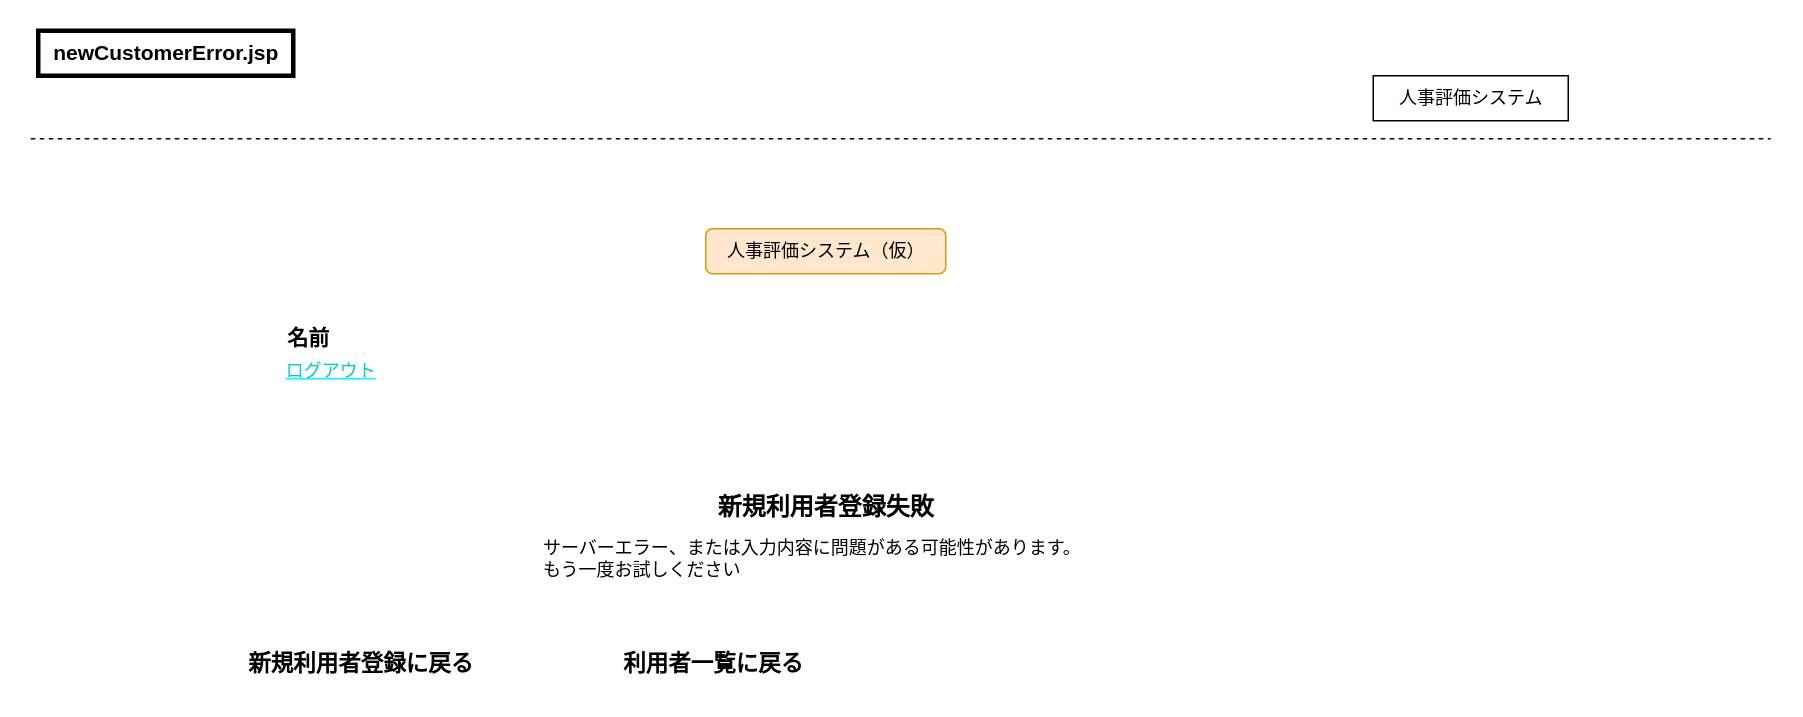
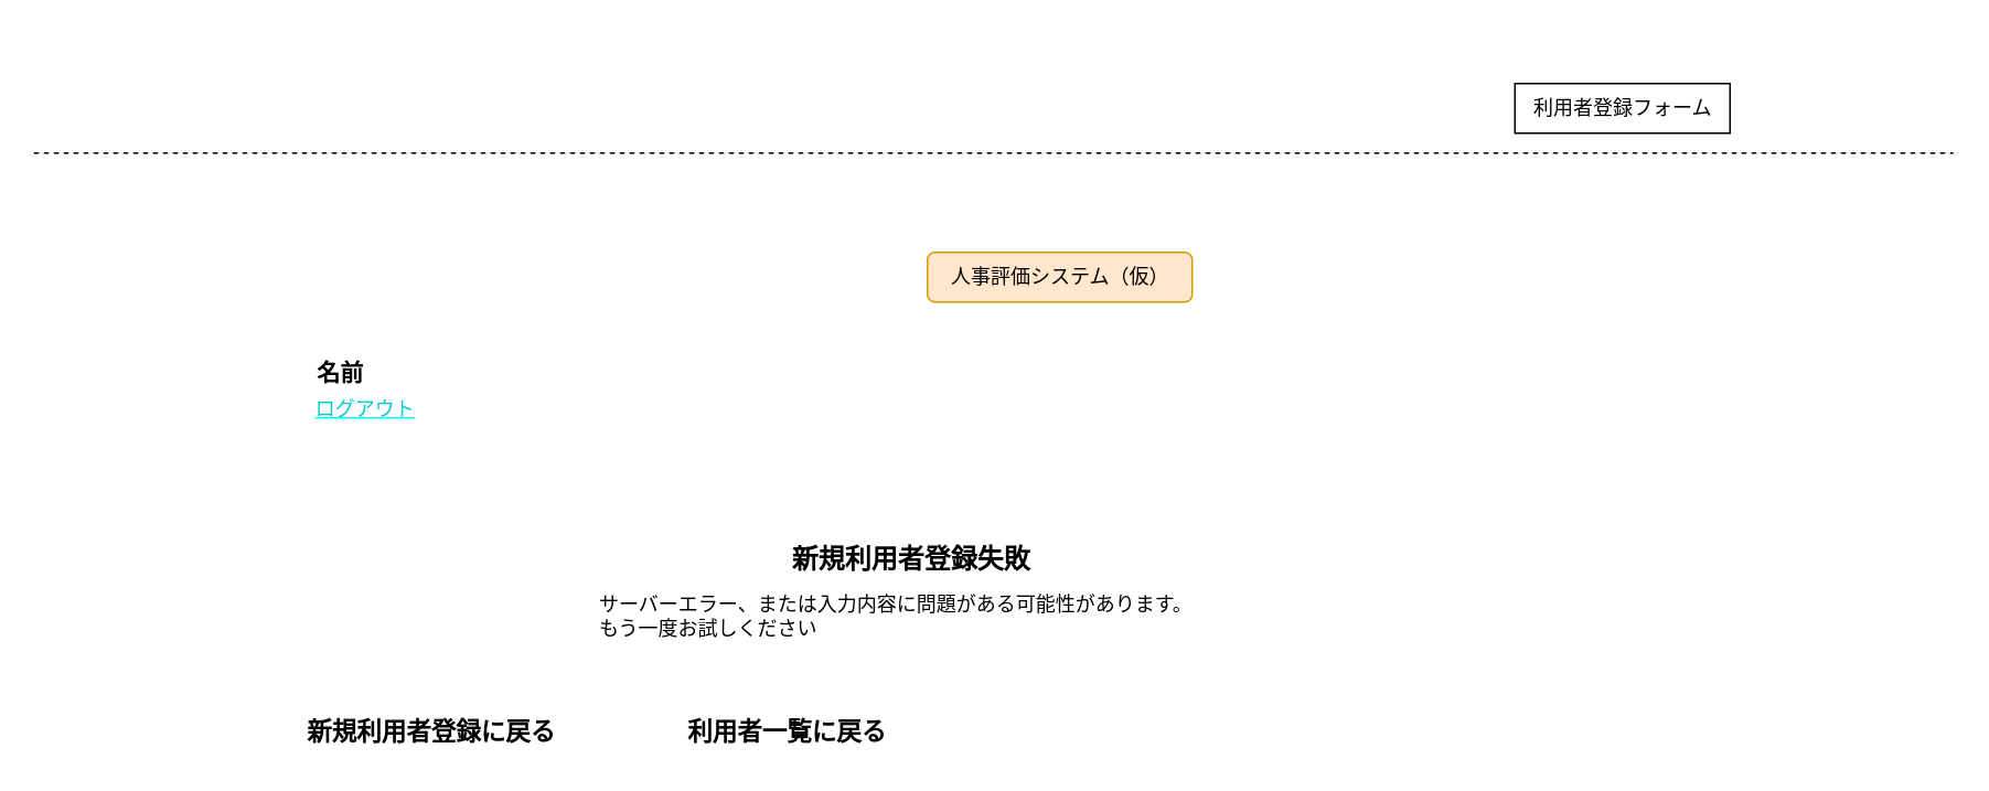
- <mxCell id="2" value="&lt;span style=&quot;font-size: 14px;&quot;&gt;&lt;b&gt;newCustomerError.jsp&lt;/b&gt;&lt;/span&gt;" style="text;html=1;align=center;verticalAlign=middle;resizable=0;points=[];autosize=1;strokeColor=default;fillColor=none;strokeWidth=3;" parent="1" vertex="1"><mxGeometry x="25" y="20" width="170" height="30" as="geometry" /></mxCell>
- <mxCell id="6" value="人事評価システム" style="text;html=1;align=center;verticalAlign=middle;resizable=0;points=[];autosize=1;strokeColor=default;fillColor=none;" parent="1" vertex="1"><mxGeometry x="915" y="50" width="130" height="30" as="geometry" /></mxCell>
+ <mxCell id="6" value="利用者登録フォーム" style="text;html=1;align=center;verticalAlign=middle;resizable=0;points=[];autosize=1;strokeColor=default;fillColor=none;" parent="1" vertex="1"><mxGeometry x="915" y="50" width="130" height="30" as="geometry" /></mxCell>
- <mxCell id="4" value="人事評価システム（仮）" style="text;html=1;align=center;verticalAlign=middle;resizable=0;points=[];autosize=1;strokeColor=#d79b00;fillColor=#ffe6cc;labelBackgroundColor=none;rounded=1;" parent="1" vertex="1"><mxGeometry x="470" y="152" width="160" height="30" as="geometry" /></mxCell>
+ <mxCell id="4" value="人事評価システム（仮）" style="text;html=1;align=center;verticalAlign=middle;resizable=0;points=[];autosize=1;strokeColor=#d79b00;fillColor=#ffe6cc;labelBackgroundColor=none;rounded=1;" parent="1" vertex="1"><mxGeometry x="560" y="152" width="160" height="30" as="geometry" /></mxCell>
- <mxCell id="12" value="&lt;font style=&quot;font-size: 15px;&quot;&gt;&lt;b&gt;新規利用者登録に戻る&lt;/b&gt;&lt;/font&gt;" style="text;html=1;align=center;verticalAlign=middle;resizable=0;points=[];autosize=1;strokeColor=none;fillColor=none;" parent="1" vertex="1"><mxGeometry x="155" y="426" width="170" height="30" as="geometry" /></mxCell>
+ <mxCell id="12" value="&lt;font style=&quot;font-size: 15px;&quot;&gt;&lt;b&gt;新規利用者登録に戻る&lt;/b&gt;&lt;/font&gt;" style="text;html=1;align=center;verticalAlign=middle;resizable=0;points=[];autosize=1;strokeColor=none;fillColor=none;" parent="1" vertex="1"><mxGeometry x="175" y="426" width="170" height="30" as="geometry" /></mxCell>
